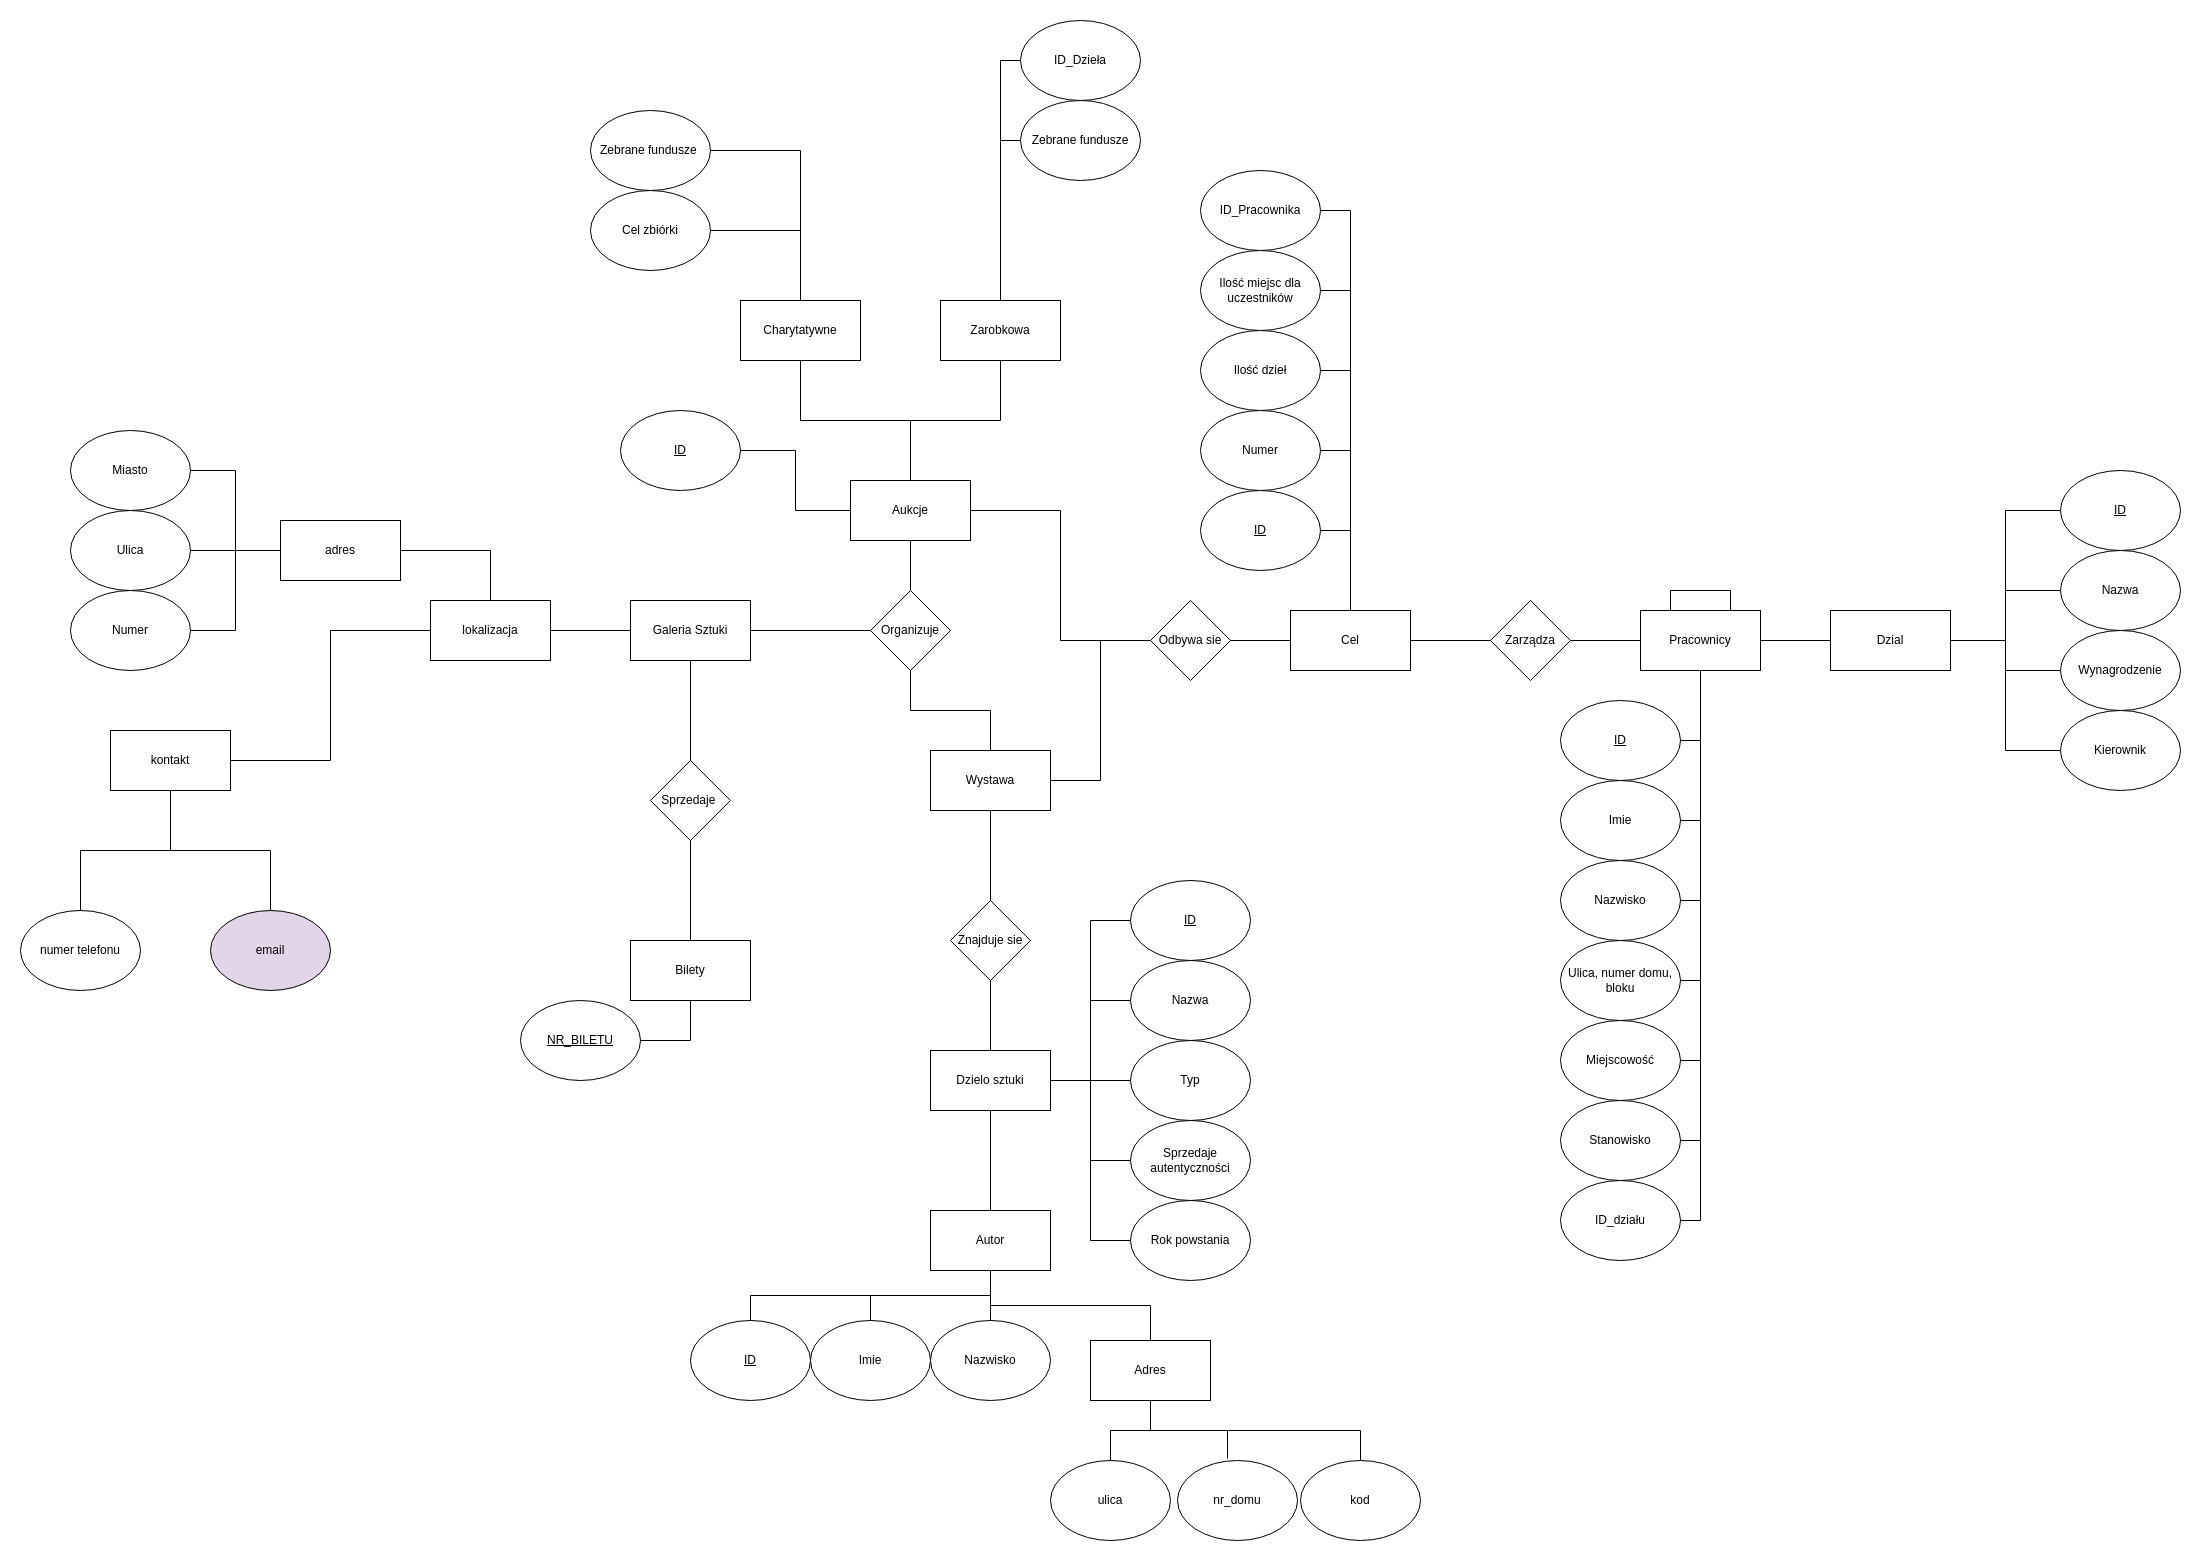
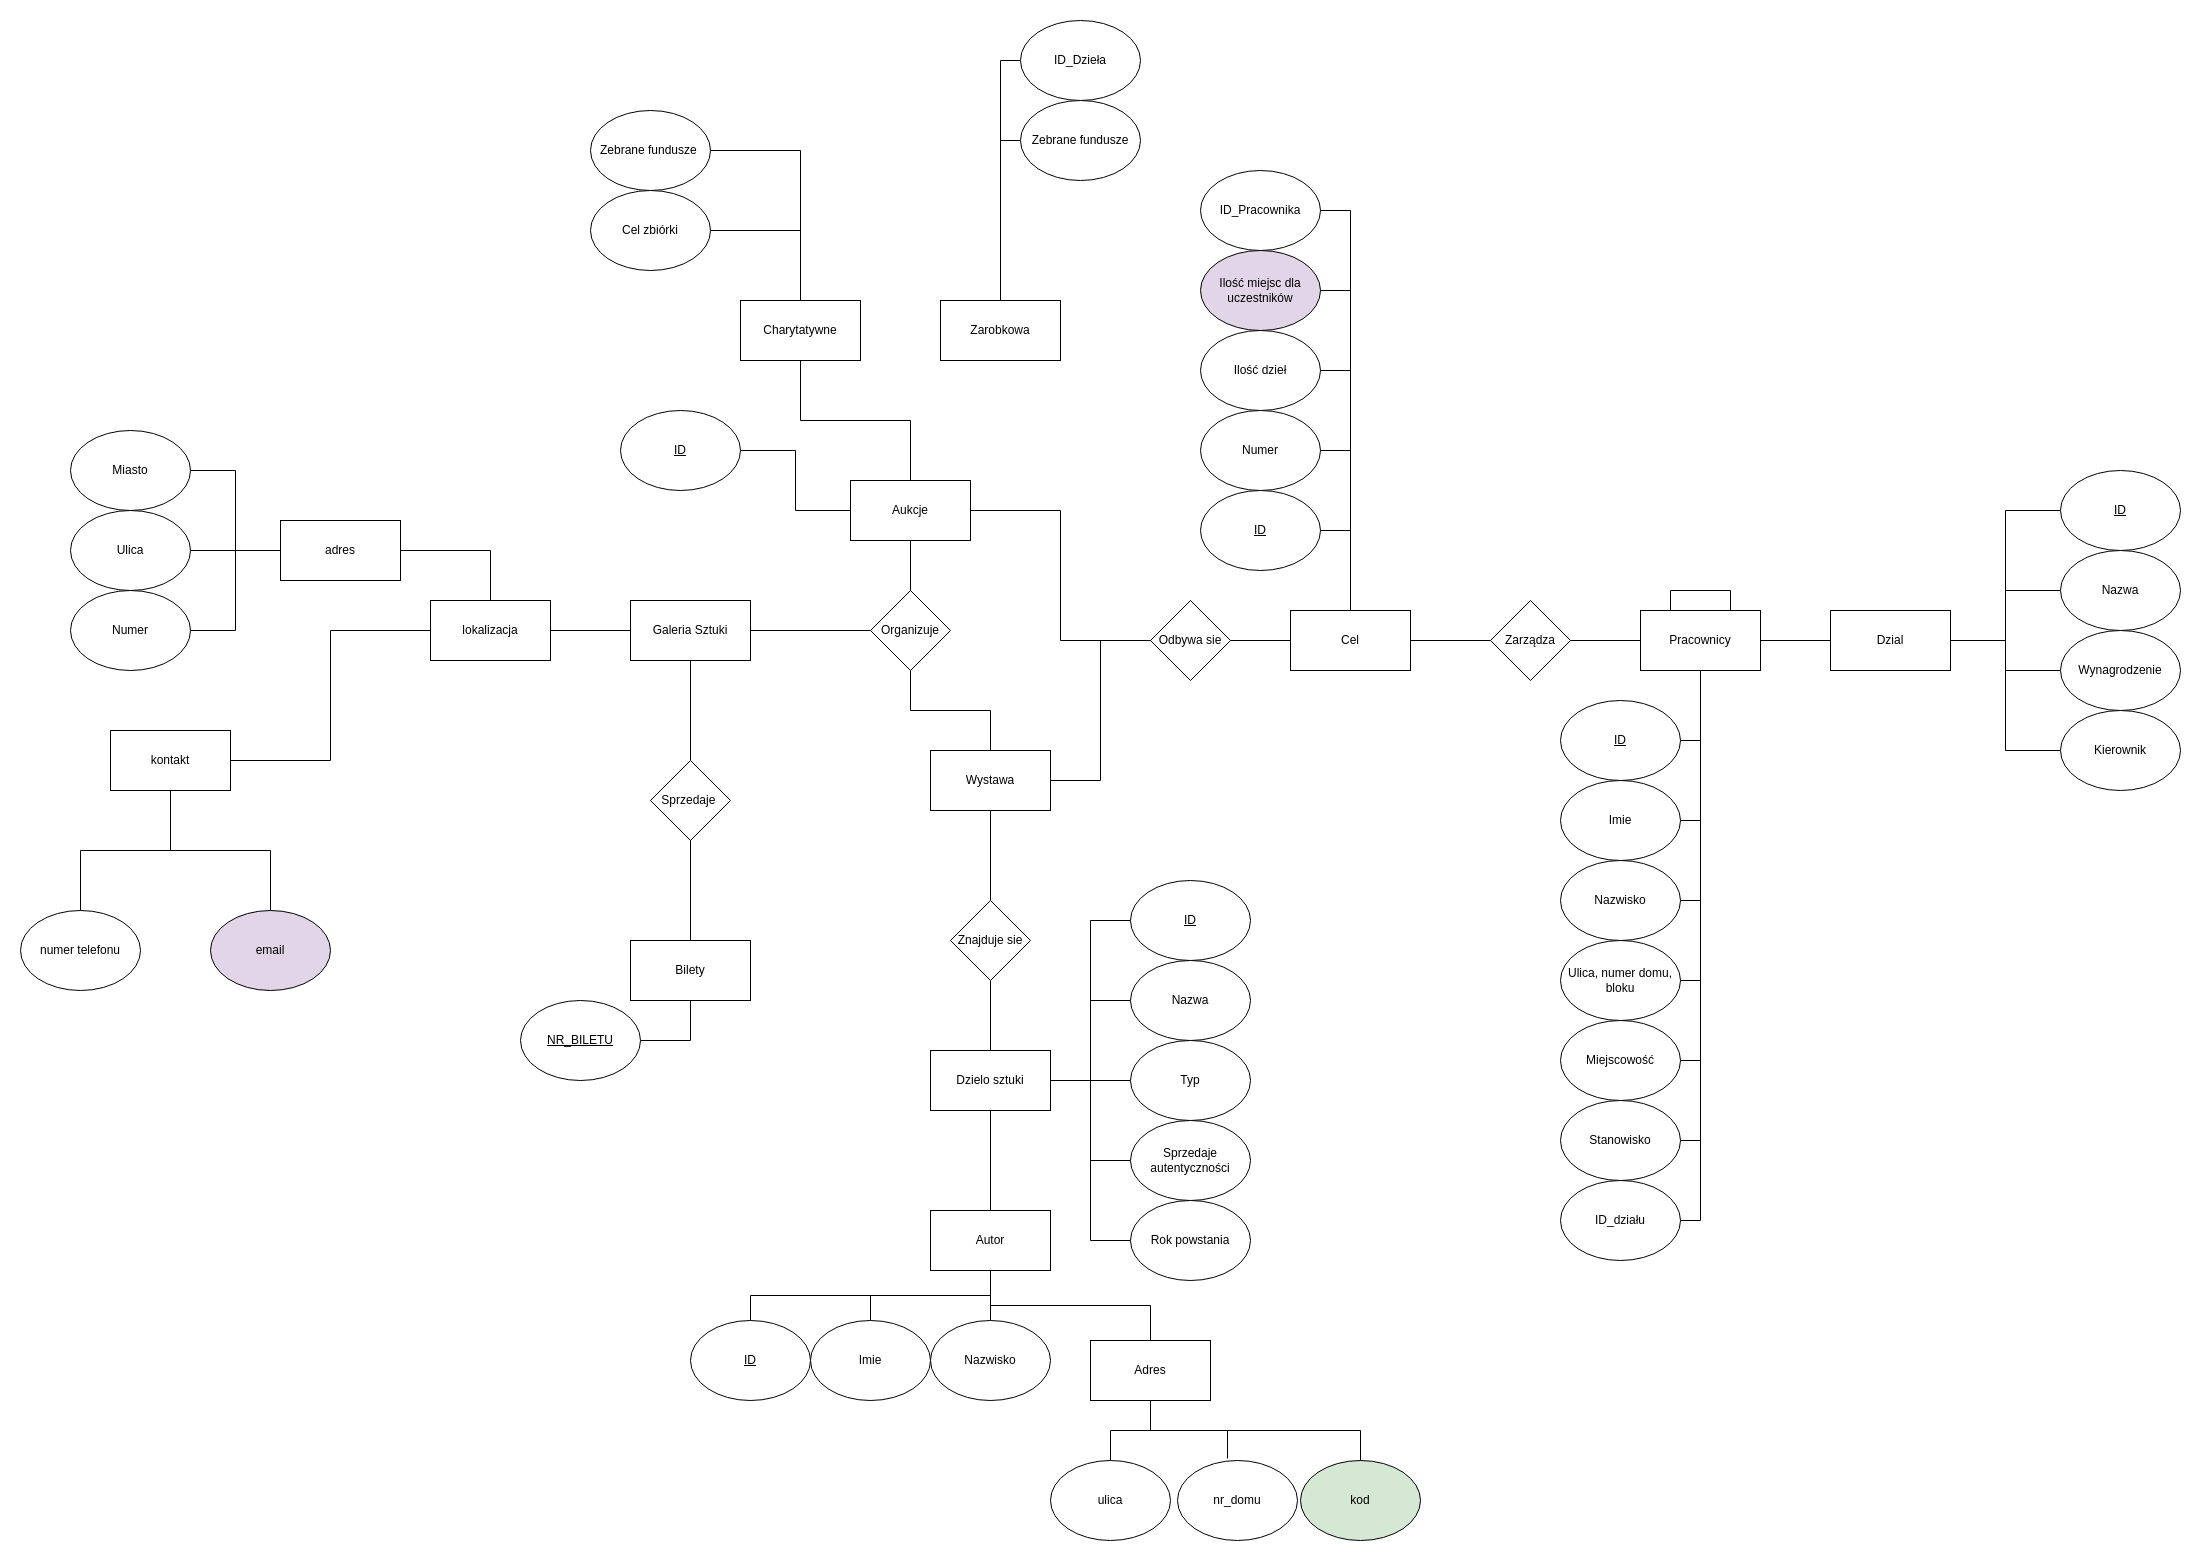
- <mxCell id="92" value="Ilość miejsc dla uczestników" style="ellipse;whiteSpace=wrap;html=1;" parent="1" vertex="1"><mxGeometry x="1200" y="250" width="120" height="80" as="geometry" /></mxCell>
+ <mxCell id="92" value="Ilość miejsc dla uczestników" style="ellipse;whiteSpace=wrap;html=1;fillColor=#e1d5e7;" parent="1" vertex="1"><mxGeometry x="1200" y="250" width="120" height="80" as="geometry" /></mxCell>
- <mxCell id="40" style="edgeStyle=orthogonalEdgeStyle;rounded=0;orthogonalLoop=1;jettySize=auto;html=1;exitX=0.5;exitY=1;exitDx=0;exitDy=0;startArrow=none;startFill=0;endArrow=none;endFill=0;" parent="1" source="41" target="9" edge="1"><mxGeometry relative="1" as="geometry" /></mxCell>
- <mxCell id="118" value="kod" style="ellipse;whiteSpace=wrap;html=1;" vertex="1" parent="1"><mxGeometry x="1300" y="1460" width="120" height="80" as="geometry" /></mxCell>
+ <mxCell id="118" value="kod" style="ellipse;whiteSpace=wrap;html=1;fillColor=#d5e8d4;" vertex="1" parent="1"><mxGeometry x="1300" y="1460" width="120" height="80" as="geometry" /></mxCell>
